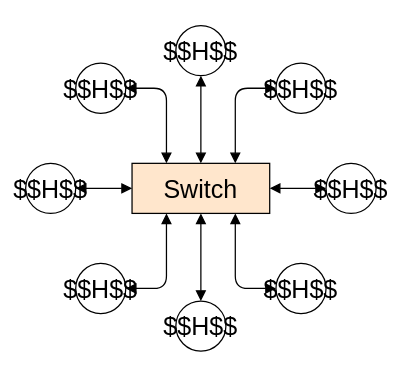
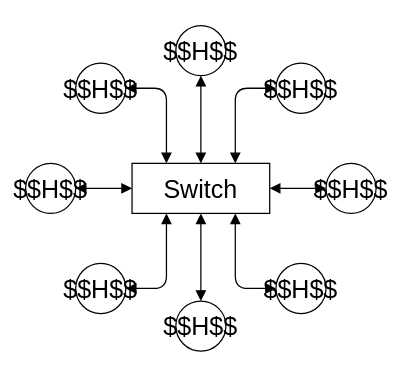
- <mxCell id="15" value="Switch" style="rounded=0;whiteSpace=wrap;html=1;fontSize=20;fillColor=#ffe6cc;" vertex="1" parent="1"><mxGeometry x="105" y="130" width="110" height="40" as="geometry" /></mxCell>
+ <mxCell id="15" value="Switch" style="rounded=0;whiteSpace=wrap;html=1;fontSize=20;" vertex="1" parent="1"><mxGeometry x="105" y="130" width="110" height="40" as="geometry" /></mxCell>
